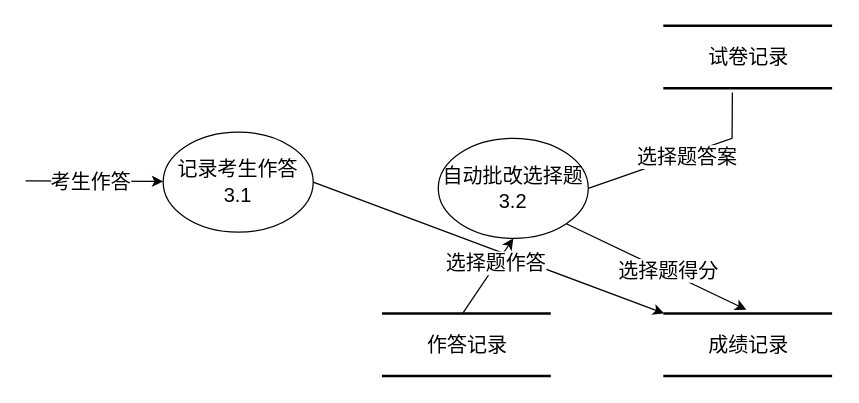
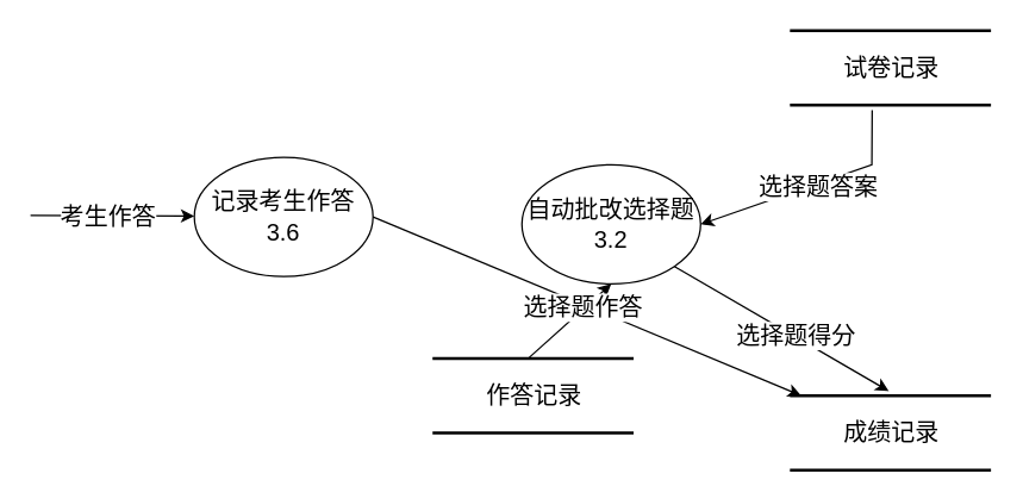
- <mxCell id="4" value="记录考生作答&lt;br style=&quot;font-size: 16px;&quot;&gt;3.1" style="ellipse;whiteSpace=wrap;html=1;fontSize=16;" vertex="1" parent="1"><mxGeometry x="130" y="105" width="120" height="80" as="geometry" /></mxCell>
+ <mxCell id="4" value="记录考生作答&lt;br style=&quot;font-size: 16px;&quot;&gt;3.6" style="ellipse;whiteSpace=wrap;html=1;fontSize=16;" vertex="1" parent="1"><mxGeometry x="130" y="105" width="120" height="80" as="geometry" /></mxCell>
- <mxCell id="10" value="" style="endArrow=none;html=1;rounded=0;exitX=0.409;exitY=1.068;exitDx=0;exitDy=0;exitPerimeter=0;entryX=1;entryY=0.5;entryDx=0;entryDy=0;" edge="1" parent="1" source="7" target="8"><mxGeometry width="50" height="50" relative="1" as="geometry"><mxPoint x="600" y="170" as="sourcePoint" /><mxPoint x="650" y="120" as="targetPoint" /><Array as="points"><mxPoint x="585" y="110" /></Array></mxGeometry></mxCell>
+ <mxCell id="10" value="" style="endArrow=classic;html=1;rounded=0;exitX=0.409;exitY=1.068;exitDx=0;exitDy=0;exitPerimeter=0;entryX=1;entryY=0.5;entryDx=0;entryDy=0;" edge="1" parent="1" source="7" target="8"><mxGeometry width="50" height="50" relative="1" as="geometry"><mxPoint x="600" y="170" as="sourcePoint" /><mxPoint x="650" y="120" as="targetPoint" /><Array as="points"><mxPoint x="585" y="110" /></Array></mxGeometry></mxCell>
- <mxCell id="2" value="&lt;font style=&quot;font-size: 16px;&quot;&gt;作答记录&lt;/font&gt;" style="html=1;rounded=0;shadow=0;comic=0;labelBackgroundColor=none;strokeWidth=2;fontFamily=Verdana;fontSize=12;align=center;shape=mxgraph.ios7ui.horLines;" vertex="1" parent="1"><mxGeometry x="305" y="250" width="135" height="50" as="geometry" /></mxCell>
+ <mxCell id="2" value="&lt;font style=&quot;font-size: 16px;&quot;&gt;作答记录&lt;/font&gt;" style="html=1;rounded=0;shadow=0;comic=0;labelBackgroundColor=none;strokeWidth=2;fontFamily=Verdana;fontSize=12;align=center;shape=mxgraph.ios7ui.horLines;" vertex="1" parent="1"><mxGeometry x="290" y="240" width="135" height="50" as="geometry" /></mxCell>
- <mxCell id="3" value="&lt;font style=&quot;font-size: 16px;&quot;&gt;成绩记录&lt;/font&gt;" style="html=1;rounded=0;shadow=0;comic=0;labelBackgroundColor=none;strokeWidth=2;fontFamily=Verdana;fontSize=12;align=center;shape=mxgraph.ios7ui.horLines;" vertex="1" parent="1"><mxGeometry x="530" y="250" width="135" height="50" as="geometry" /></mxCell>
+ <mxCell id="3" value="&lt;font style=&quot;font-size: 16px;&quot;&gt;成绩记录&lt;/font&gt;" style="html=1;rounded=0;shadow=0;comic=0;labelBackgroundColor=none;strokeWidth=2;fontFamily=Verdana;fontSize=12;align=center;shape=mxgraph.ios7ui.horLines;" vertex="1" parent="1"><mxGeometry x="530" y="265" width="135" height="50" as="geometry" /></mxCell>
